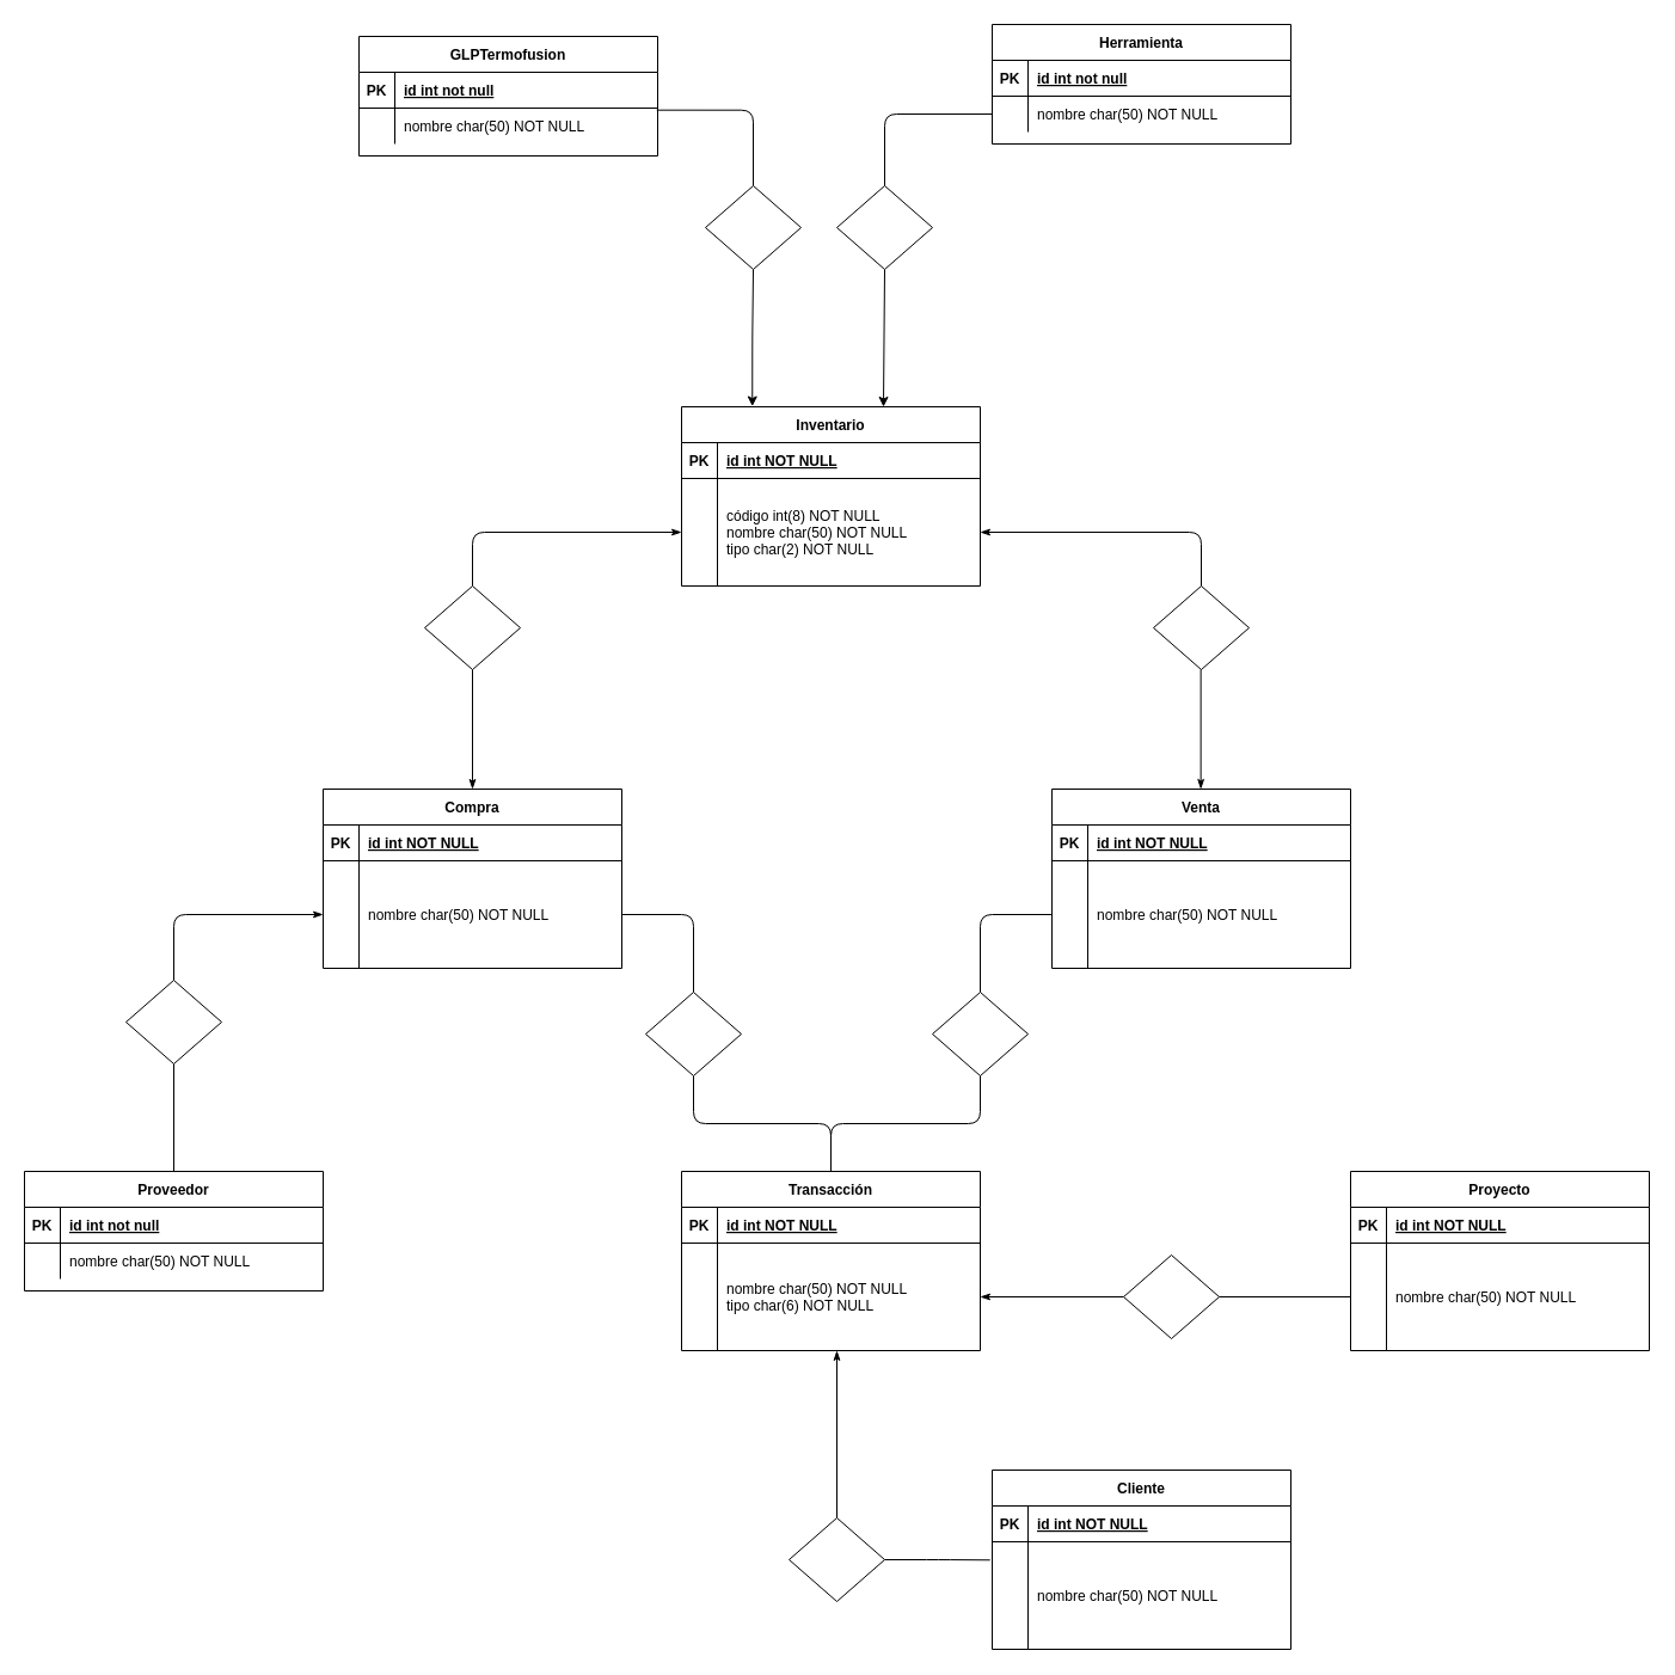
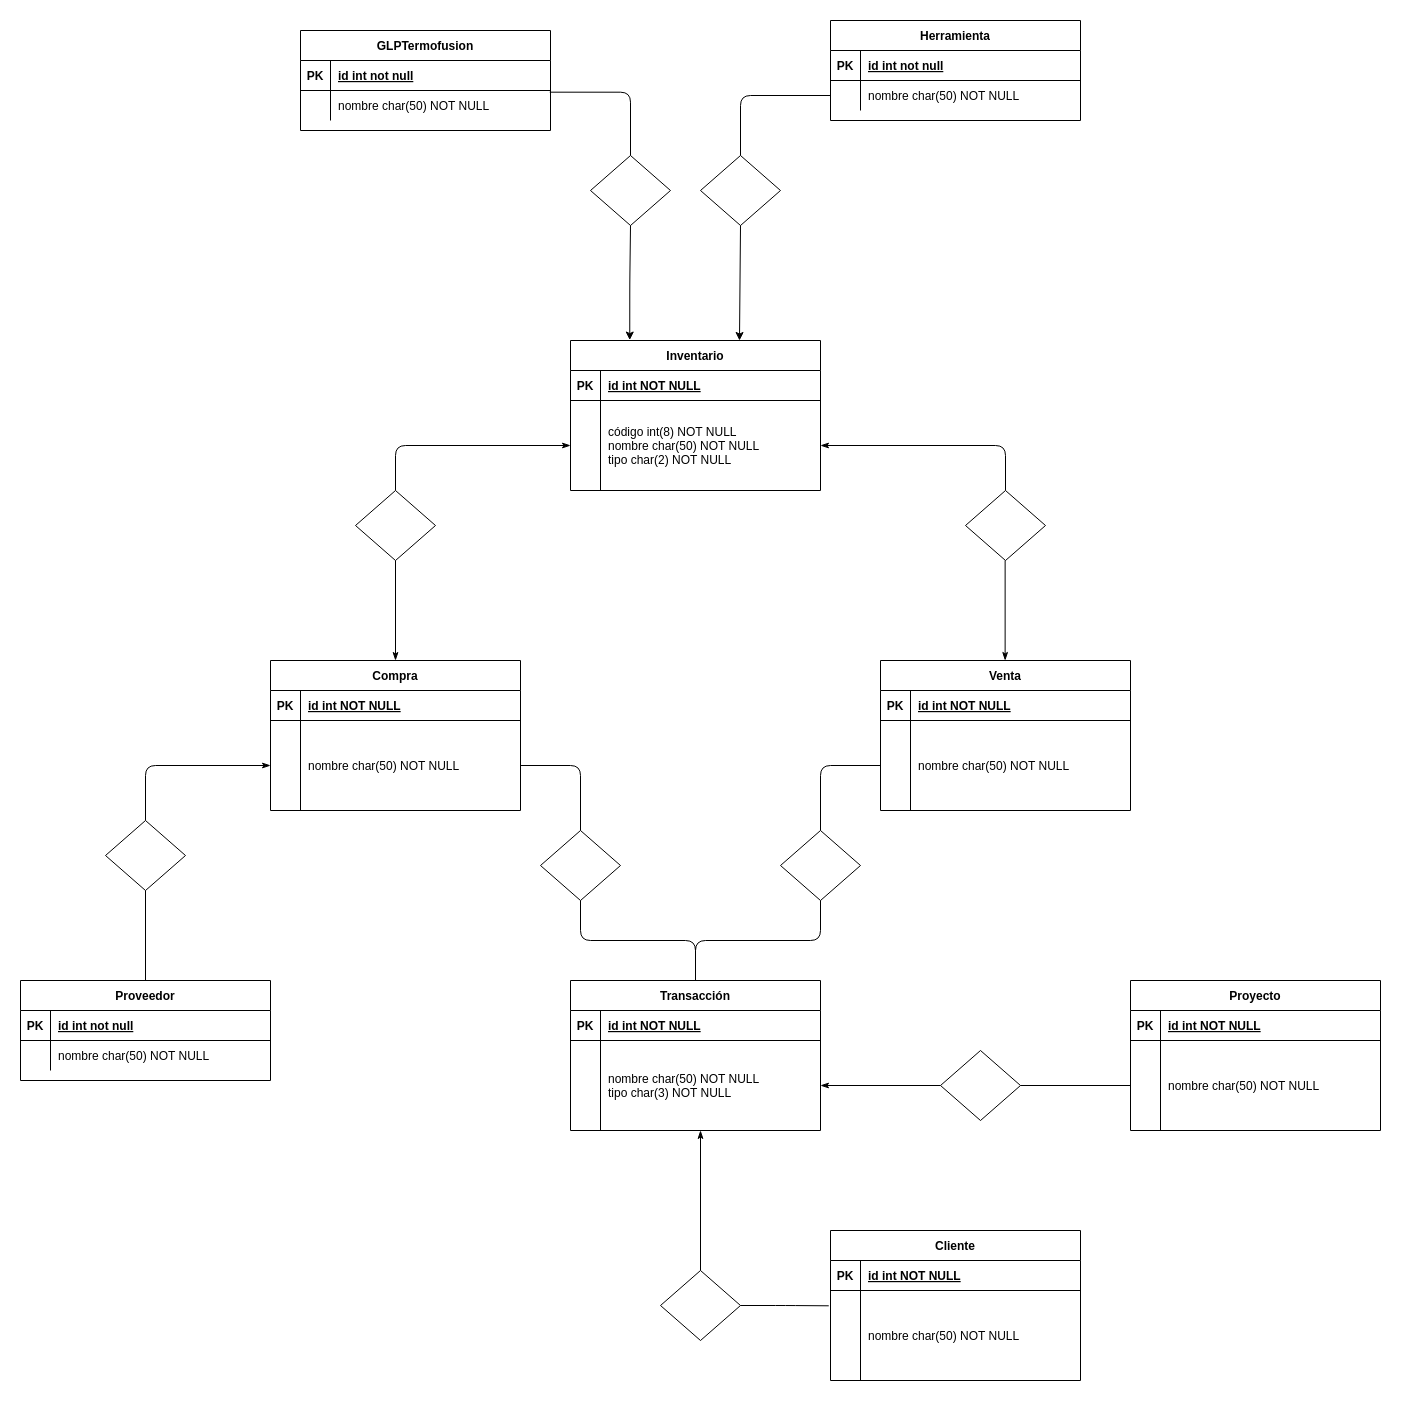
- <mxCell id="43" value="nombre char(50) NOT NULL&#10;tipo char(6) NOT NULL" style="shape=partialRectangle;overflow=hidden;connectable=0;fillColor=none;top=0;left=0;bottom=0;right=0;align=left;spacingLeft=6;" vertex="1" parent="41"><mxGeometry x="30" width="220" height="90" as="geometry"><mxRectangle width="220" height="90" as="alternateBounds" /></mxGeometry></mxCell>
+ <mxCell id="43" value="nombre char(50) NOT NULL&#10;tipo char(3) NOT NULL" style="shape=partialRectangle;overflow=hidden;connectable=0;fillColor=none;top=0;left=0;bottom=0;right=0;align=left;spacingLeft=6;" vertex="1" parent="41"><mxGeometry x="30" width="220" height="90" as="geometry"><mxRectangle width="220" height="90" as="alternateBounds" /></mxGeometry></mxCell>
